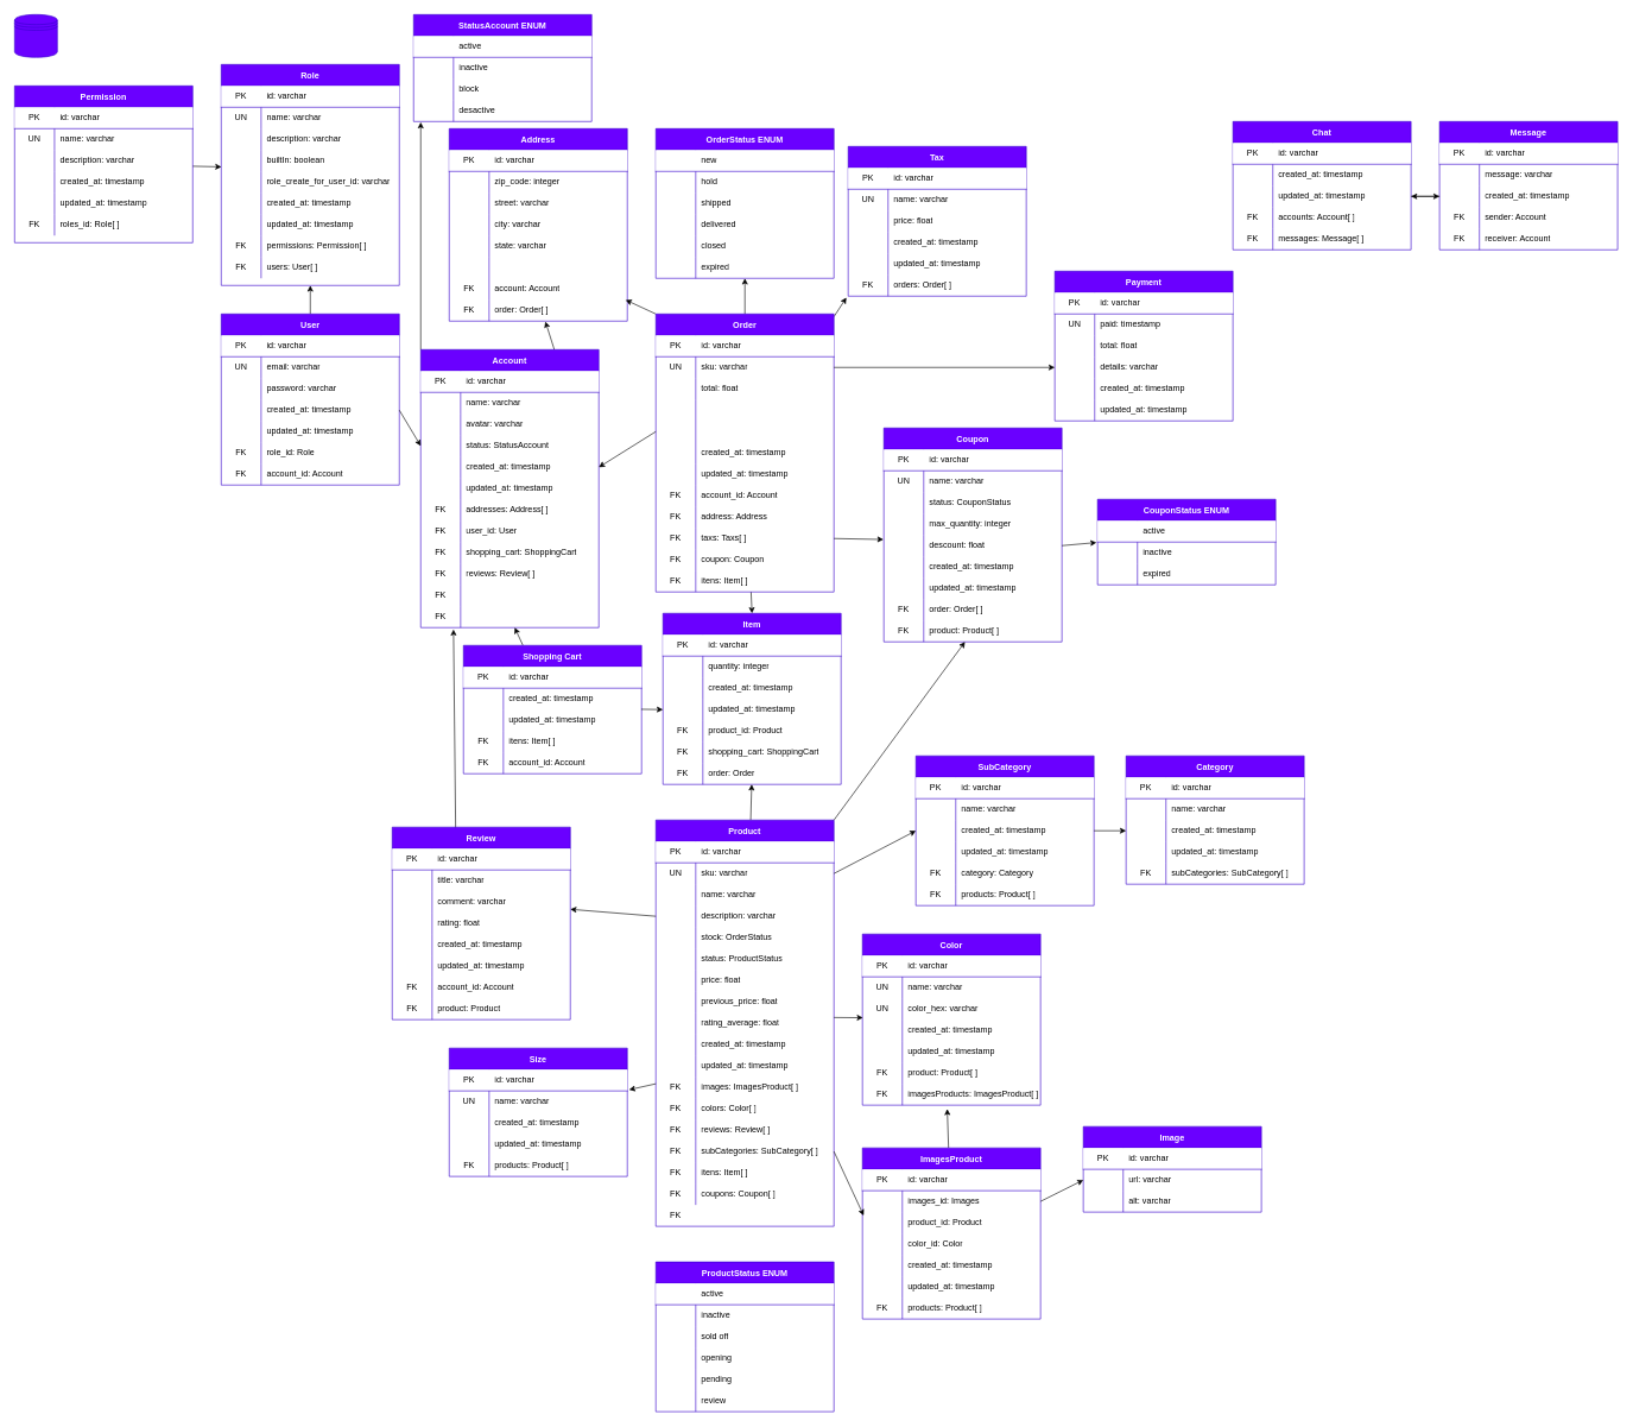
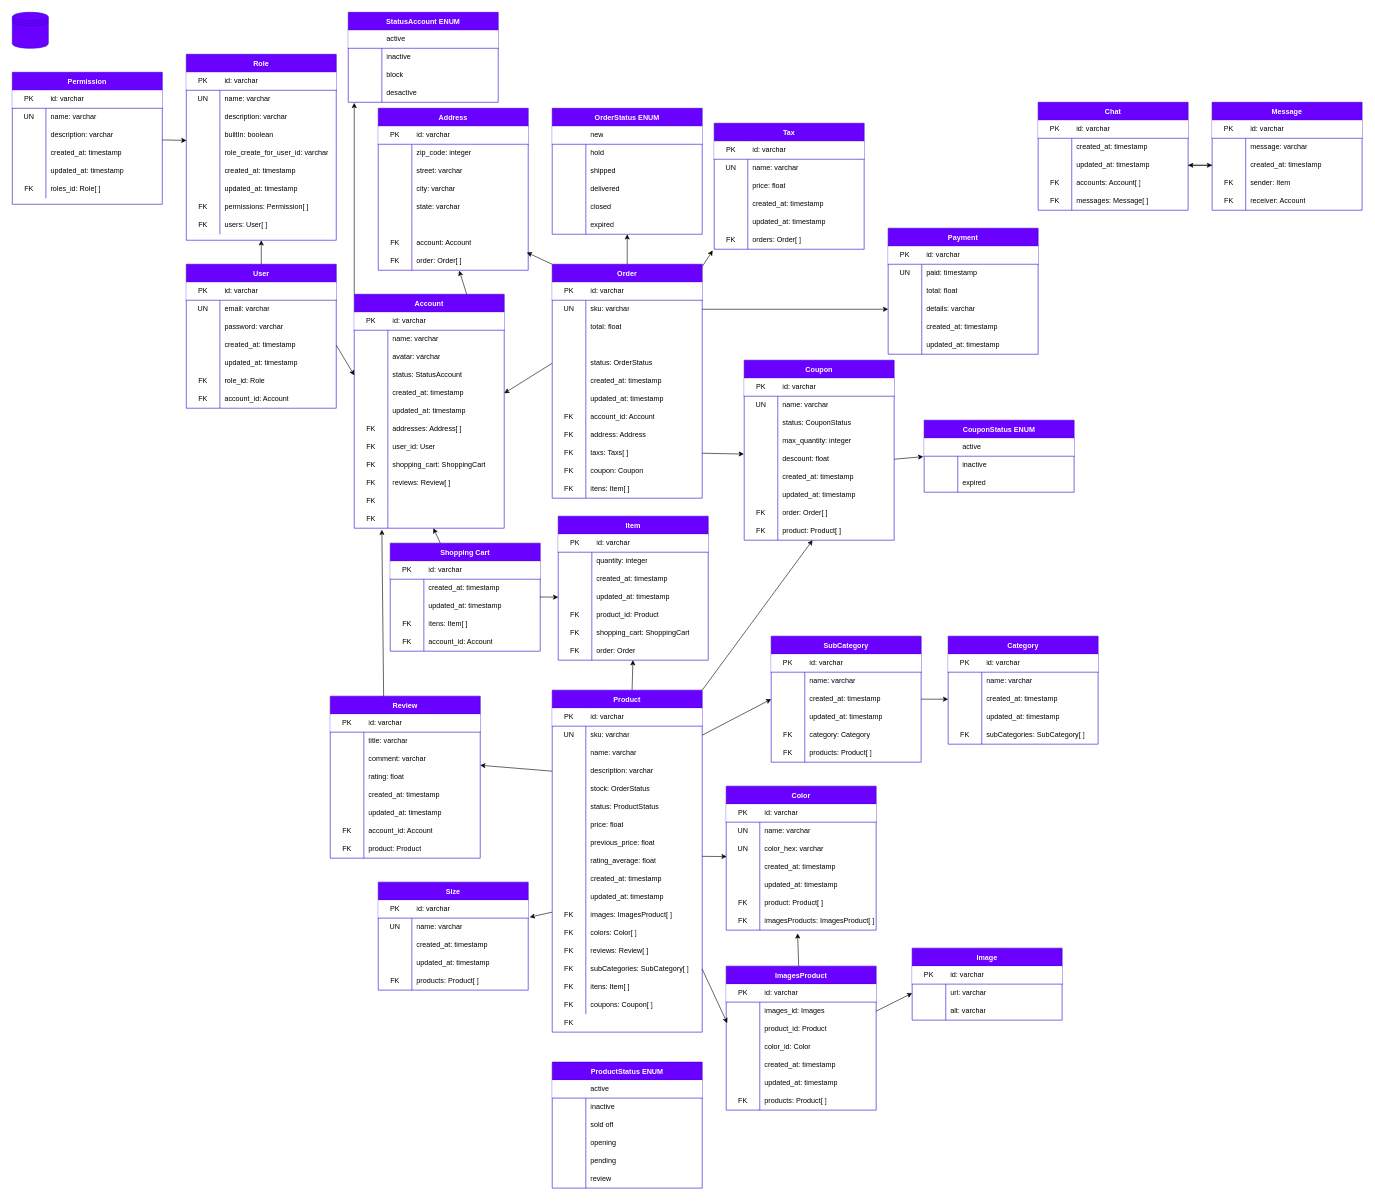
- <mxCell id="526" value="sender: Account" style="shape=partialRectangle;html=1;whiteSpace=wrap;connectable=0;fillColor=none;top=0;left=0;bottom=0;right=0;align=left;spacingLeft=6;overflow=hidden;pointerEvents=1;" parent="524" vertex="1"><mxGeometry x="56" width="194" height="30" as="geometry"><mxRectangle width="194" height="30" as="alternateBounds" /></mxGeometry></mxCell>
+ <mxCell id="526" value="sender: Item" style="shape=partialRectangle;html=1;whiteSpace=wrap;connectable=0;fillColor=none;top=0;left=0;bottom=0;right=0;align=left;spacingLeft=6;overflow=hidden;pointerEvents=1;" parent="524" vertex="1"><mxGeometry x="56" width="194" height="30" as="geometry"><mxRectangle width="194" height="30" as="alternateBounds" /></mxGeometry></mxCell>
+ <mxCell id="155" value="status: OrderStatus" style="shape=partialRectangle;html=1;whiteSpace=wrap;connectable=0;fillColor=none;top=0;left=0;bottom=0;right=0;align=left;spacingLeft=6;overflow=hidden;pointerEvents=1;" parent="153" vertex="1"><mxGeometry x="56" width="194" height="30" as="geometry"><mxRectangle width="194" height="30" as="alternateBounds" /></mxGeometry></mxCell>
- <mxCell id="139" style="edgeStyle=none;html=1;entryX=0.5;entryY=0;entryDx=0;entryDy=0;" parent="1" source="141" target="243" edge="1"><mxGeometry relative="1" as="geometry" /></mxCell>
